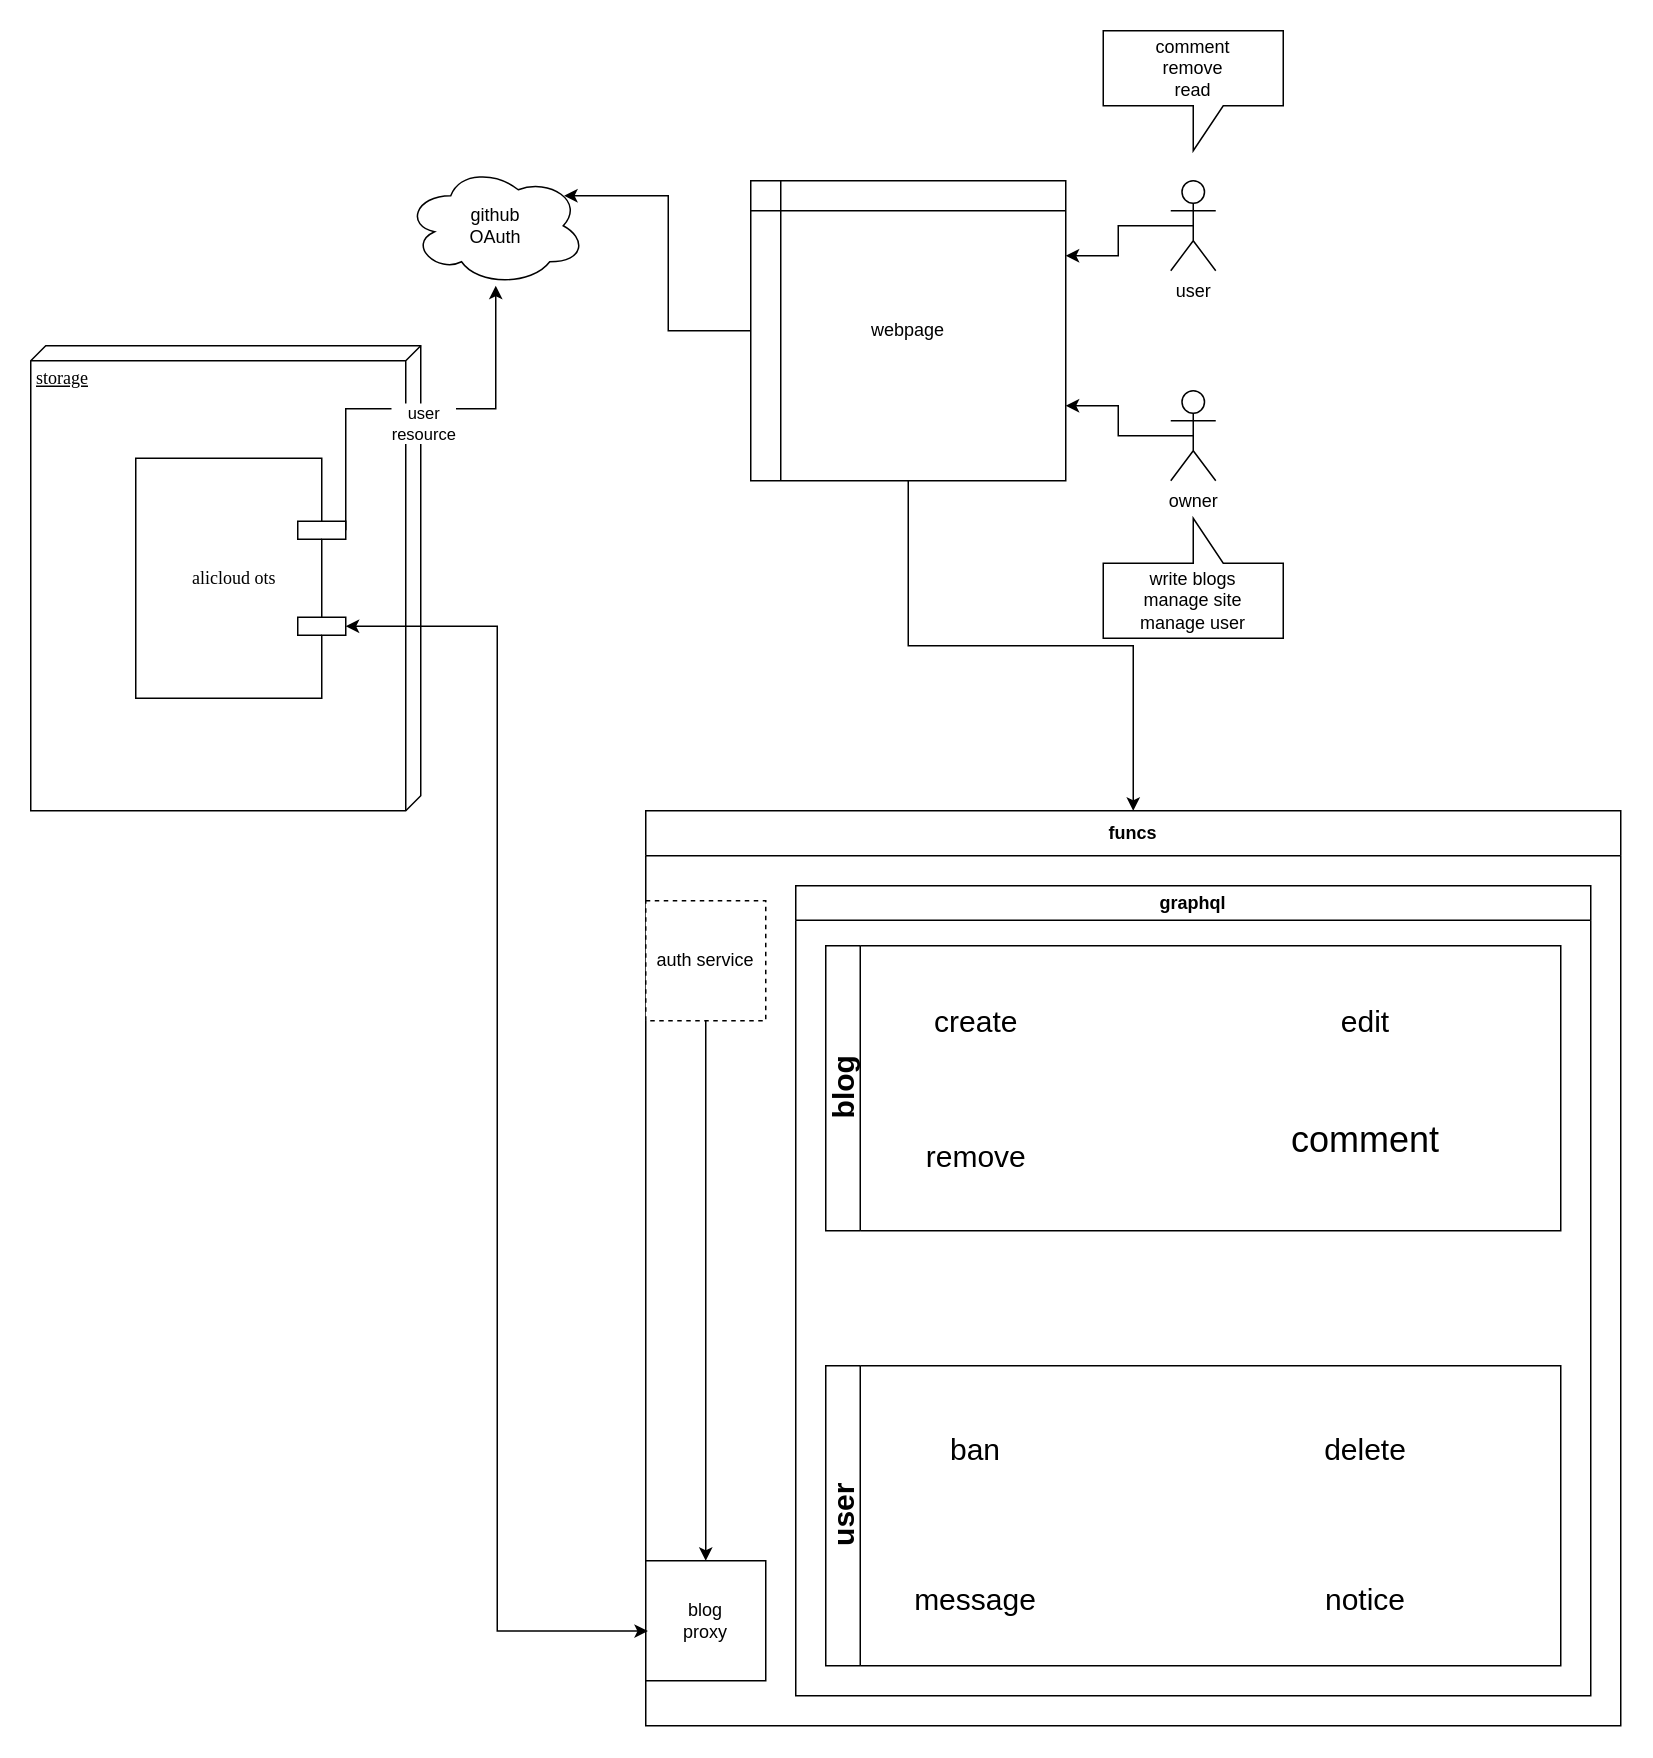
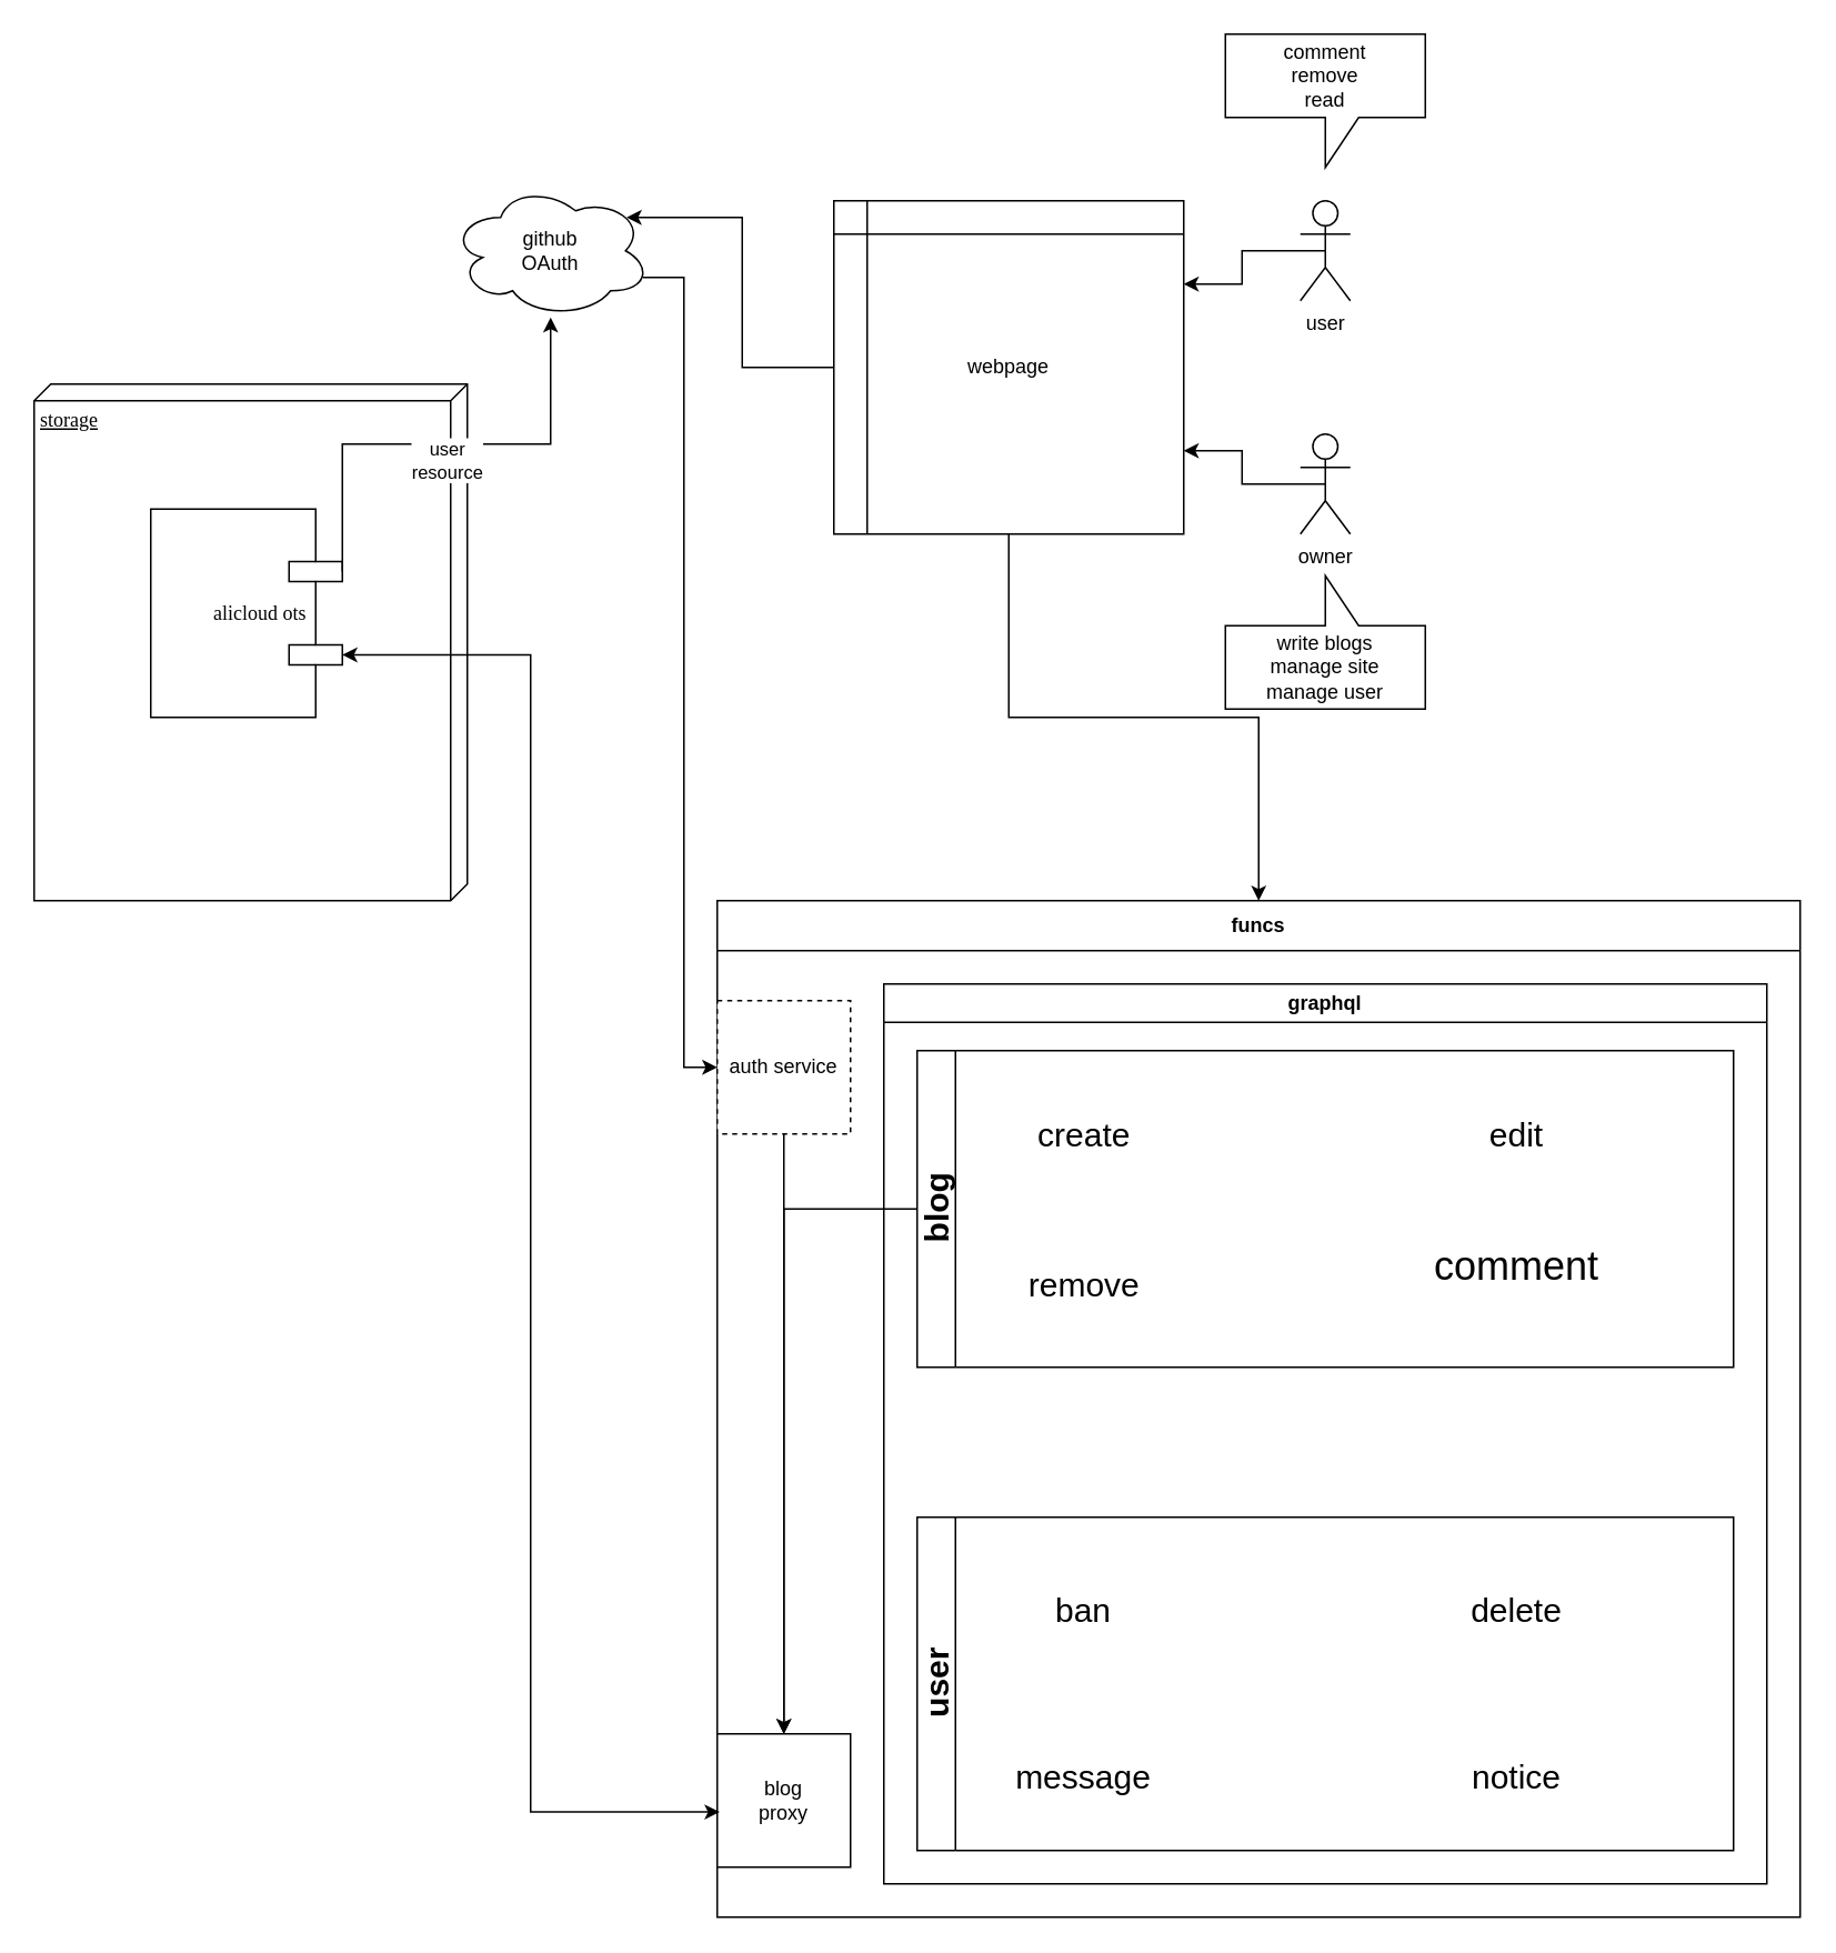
- <mxCell id="3" value="&lt;div&gt;&lt;span style=&quot;background-color: transparent; color: light-dark(rgb(0, 0, 0), rgb(255, 255, 255));&quot;&gt;alicloud ots&lt;/span&gt;&lt;br&gt;&lt;/div&gt;" style="shape=component;align=left;spacingLeft=36;rounded=0;shadow=0;comic=0;labelBackgroundColor=none;strokeWidth=1;fontFamily=Verdana;fontSize=12;html=1;movable=1;resizable=1;rotatable=1;deletable=1;editable=1;locked=0;connectable=1;flipV=1;flipH=1;points=[[0,0.3,0,0,0],[0,0.7,0,0,0],[0.25,0,0,0,0],[0.25,1,0,0,0],[0.5,0,0,0,0],[0.5,1,0,0,0],[0.75,0,0,0,0],[0.75,1,0,0,0],[1,0.3,0,0,0],[1,0.5,0,0,0],[1,0.75,0,0,0]];" parent="1" vertex="1"><mxGeometry x="90" y="305" width="140" height="160" as="geometry" /></mxCell>
+ <mxCell id="3" value="&lt;div&gt;&lt;span style=&quot;background-color: transparent; color: light-dark(rgb(0, 0, 0), rgb(255, 255, 255));&quot;&gt;alicloud ots&lt;/span&gt;&lt;br&gt;&lt;/div&gt;" style="shape=component;align=left;spacingLeft=36;rounded=0;shadow=0;comic=0;labelBackgroundColor=none;strokeWidth=1;fontFamily=Verdana;fontSize=12;html=1;movable=1;resizable=1;rotatable=1;deletable=1;editable=1;locked=0;connectable=1;flipV=1;flipH=1;points=[[0,0.3,0,0,0],[0,0.7,0,0,0],[0.25,0,0,0,0],[0.25,1,0,0,0],[0.5,0,0,0,0],[0.5,1,0,0,0],[0.75,0,0,0,0],[0.75,1,0,0,0],[1,0.3,0,0,0],[1,0.5,0,0,0],[1,0.75,0,0,0]];" parent="1" vertex="1"><mxGeometry x="90" y="305" width="115" height="125" as="geometry" /></mxCell>
+ <mxCell id="4" style="edgeStyle=orthogonalEdgeStyle;rounded=0;orthogonalLoop=1;jettySize=auto;html=1;exitX=0.96;exitY=0.7;exitDx=0;exitDy=0;exitPerimeter=0;entryX=0;entryY=0.5;entryDx=0;entryDy=0;" parent="1" source="5" target="32" edge="1"><mxGeometry relative="1" as="geometry" /></mxCell>
+ <mxCell id="21" style="edgeStyle=orthogonalEdgeStyle;rounded=0;orthogonalLoop=1;jettySize=auto;html=1;exitX=0;exitY=0.5;exitDx=0;exitDy=0;entryX=0.5;entryY=0;entryDx=0;entryDy=0;" parent="8" source="10" target="20" edge="1"><mxGeometry relative="1" as="geometry" /></mxCell>
